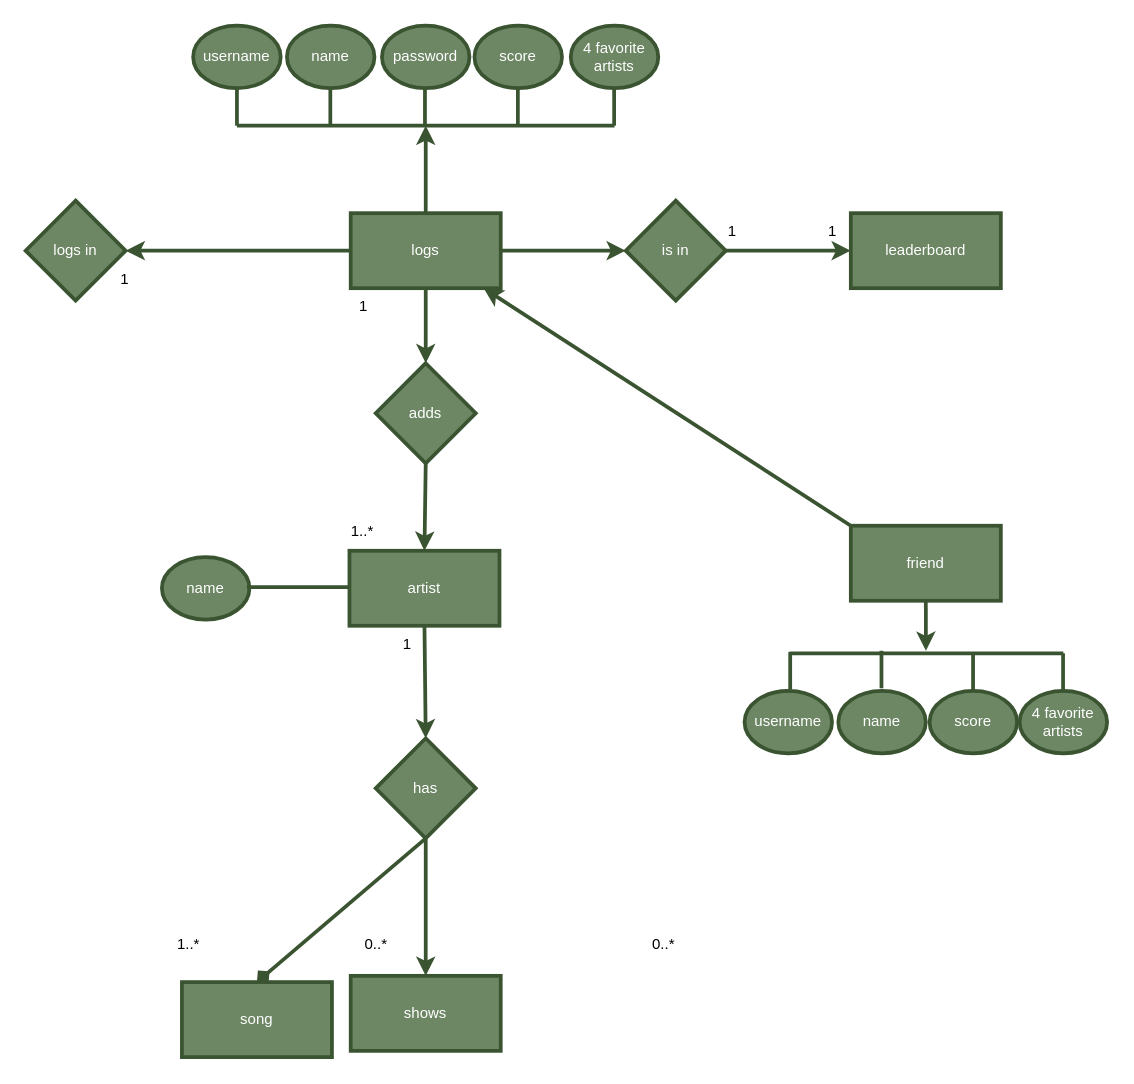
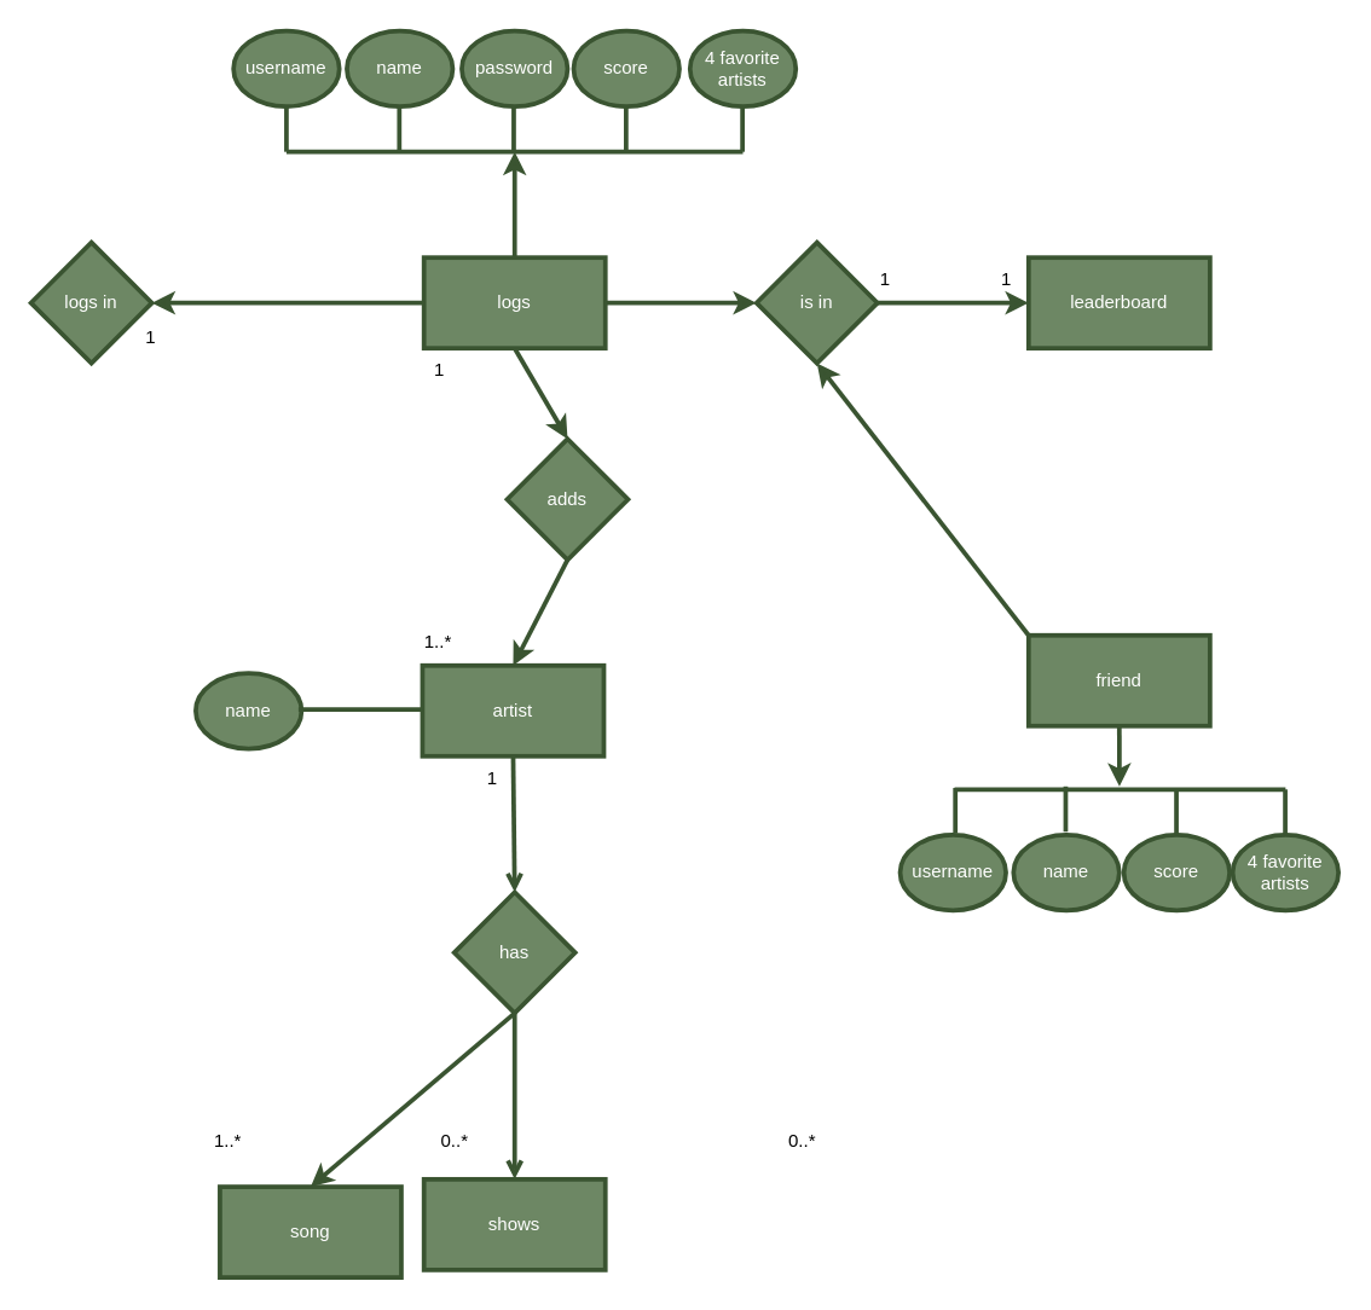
- <mxCell id="22" style="edgeStyle=none;html=1;exitX=0;exitY=0;exitDx=0;exitDy=0;strokeWidth=3;fillColor=#6d8764;strokeColor=#3A5431;" parent="1" source="24" target="10" edge="1"><mxGeometry relative="1" as="geometry" /></mxCell>
+ <mxCell id="22" style="edgeStyle=none;html=1;exitX=0;exitY=0;exitDx=0;exitDy=0;entryX=0.5;entryY=1;entryDx=0;entryDy=0;strokeWidth=3;fillColor=#6d8764;strokeColor=#3A5431;" parent="1" source="24" target="21" edge="1"><mxGeometry relative="1" as="geometry" /></mxCell>
- <mxCell id="5" value="adds" style="rhombus;whiteSpace=wrap;html=1;strokeWidth=3;fillColor=#6d8764;fontColor=#ffffff;strokeColor=#3A5431;" parent="1" vertex="1"><mxGeometry x="300" y="290" width="80" height="80" as="geometry" /></mxCell>
+ <mxCell id="5" value="adds" style="rhombus;whiteSpace=wrap;html=1;strokeWidth=3;fillColor=#6d8764;fontColor=#ffffff;strokeColor=#3A5431;" parent="1" vertex="1"><mxGeometry x="335" y="290" width="80" height="80" as="geometry" /></mxCell>
- <mxCell id="2" style="edgeStyle=none;html=1;exitX=0.5;exitY=1;exitDx=0;exitDy=0;entryX=0.5;entryY=0;entryDx=0;entryDy=0;strokeWidth=3;fillColor=#6d8764;strokeColor=#3A5431;" parent="1" source="3" target="35" edge="1"><mxGeometry relative="1" as="geometry" /></mxCell>
+ <mxCell id="2" style="edgeStyle=none;html=1;exitX=0.5;exitY=1;exitDx=0;exitDy=0;entryX=0.5;entryY=0;entryDx=0;entryDy=0;strokeWidth=3;fillColor=#6d8764;strokeColor=#3A5431;endArrow=open;" parent="1" source="3" target="35" edge="1"><mxGeometry relative="1" as="geometry" /></mxCell>
- <mxCell id="34" style="edgeStyle=none;html=1;exitX=0.5;exitY=1;exitDx=0;exitDy=0;entryX=0.5;entryY=0;entryDx=0;entryDy=0;strokeWidth=3;fillColor=#6d8764;strokeColor=#3A5431;" parent="1" source="35" target="37" edge="1"><mxGeometry relative="1" as="geometry" /></mxCell>
+ <mxCell id="34" style="edgeStyle=none;html=1;exitX=0.5;exitY=1;exitDx=0;exitDy=0;entryX=0.5;entryY=0;entryDx=0;entryDy=0;strokeWidth=3;fillColor=#6d8764;strokeColor=#3A5431;endArrow=open;" parent="1" source="35" target="37" edge="1"><mxGeometry relative="1" as="geometry" /></mxCell>
- <mxCell id="33" style="edgeStyle=none;html=1;exitX=0.5;exitY=1;exitDx=0;exitDy=0;entryX=0.5;entryY=0;entryDx=0;entryDy=0;strokeWidth=3;fillColor=#6d8764;strokeColor=#3A5431;endArrow=diamond;" parent="1" source="35" target="36" edge="1"><mxGeometry relative="1" as="geometry" /></mxCell>
+ <mxCell id="33" style="edgeStyle=none;html=1;exitX=0.5;exitY=1;exitDx=0;exitDy=0;entryX=0.5;entryY=0;entryDx=0;entryDy=0;strokeWidth=3;fillColor=#6d8764;strokeColor=#3A5431;" parent="1" source="35" target="36" edge="1"><mxGeometry relative="1" as="geometry" /></mxCell>
